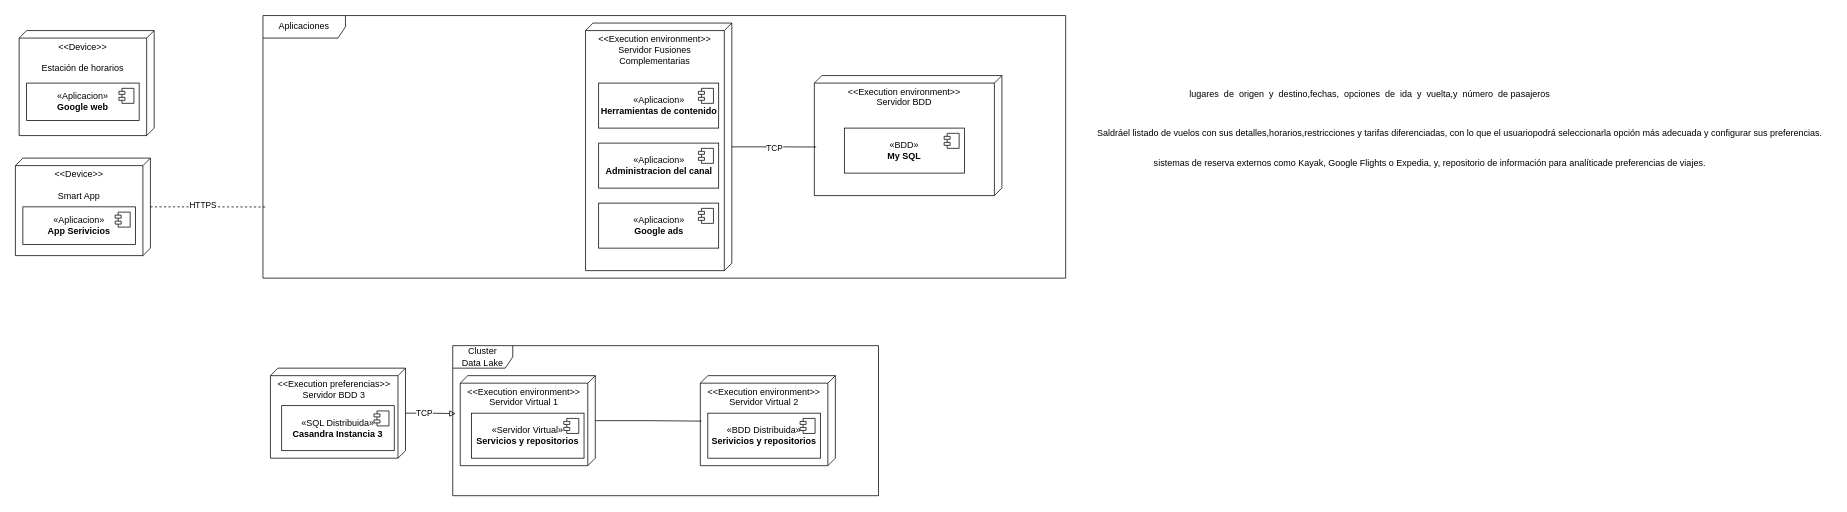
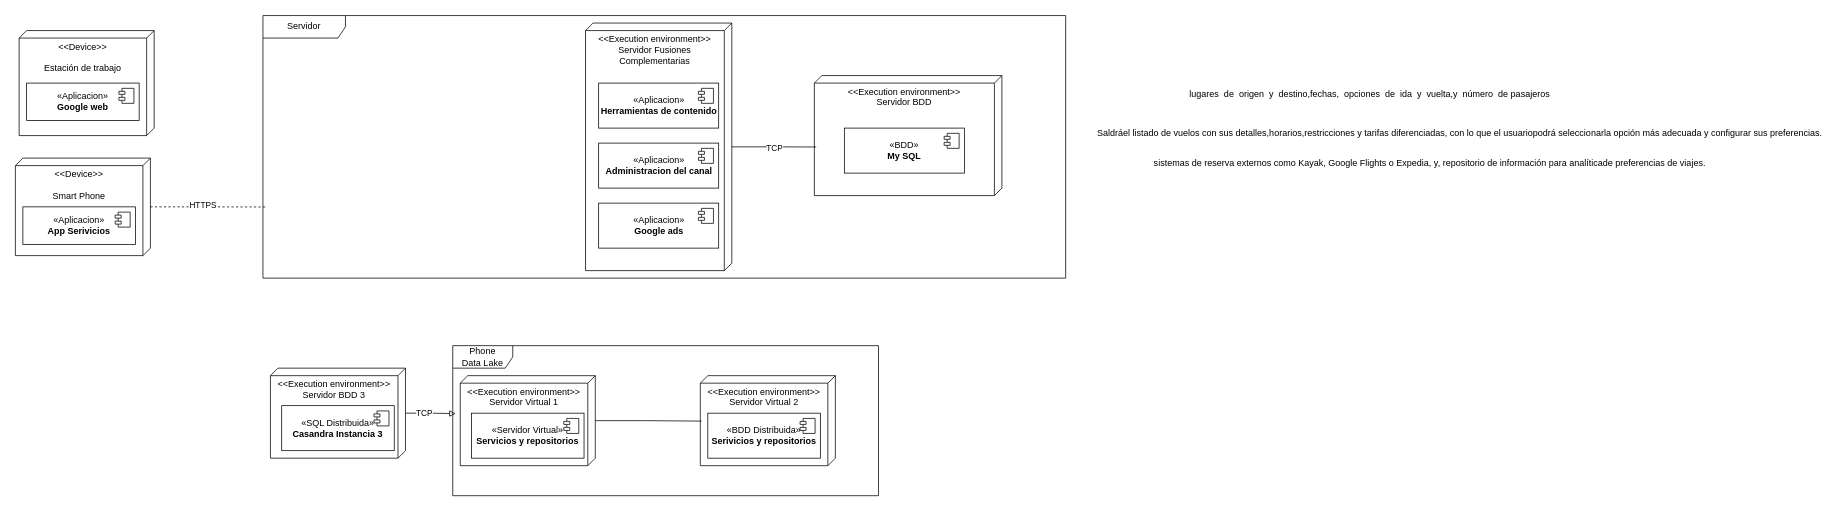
- <mxCell id="26" value="Aplicaciones" style="shape=umlFrame;whiteSpace=wrap;html=1;pointerEvents=0;width=110;height=30;" vertex="1" parent="1"><mxGeometry x="350" y="20" width="1070" height="350" as="geometry" /></mxCell>
+ <mxCell id="26" value="Servidor" style="shape=umlFrame;whiteSpace=wrap;html=1;pointerEvents=0;width=110;height=30;" vertex="1" parent="1"><mxGeometry x="350" y="20" width="1070" height="350" as="geometry" /></mxCell>
- <mxCell id="25" value="&amp;lt;&amp;lt;Device&amp;gt;&amp;gt;&lt;div&gt;&lt;br&gt;&lt;/div&gt;&lt;div&gt;Estación de horarios&lt;/div&gt;&lt;div&gt;&lt;br&gt;&lt;/div&gt;" style="verticalAlign=top;align=center;spacingTop=8;spacingLeft=2;spacingRight=12;shape=cube;size=10;direction=south;fontStyle=0;html=1;whiteSpace=wrap;" vertex="1" parent="1"><mxGeometry x="25" y="40" width="180" height="140" as="geometry" /></mxCell>
+ <mxCell id="25" value="&amp;lt;&amp;lt;Device&amp;gt;&amp;gt;&lt;div&gt;&lt;br&gt;&lt;/div&gt;&lt;div&gt;Estación de trabajo&lt;/div&gt;&lt;div&gt;&lt;br&gt;&lt;/div&gt;" style="verticalAlign=top;align=center;spacingTop=8;spacingLeft=2;spacingRight=12;shape=cube;size=10;direction=south;fontStyle=0;html=1;whiteSpace=wrap;" vertex="1" parent="1"><mxGeometry x="25" y="40" width="180" height="140" as="geometry" /></mxCell>
- <mxCell id="27" value="&amp;lt;&amp;lt;Device&amp;gt;&amp;gt;&lt;div&gt;&lt;br&gt;&lt;/div&gt;&lt;div&gt;Smart App&lt;/div&gt;&lt;div&gt;&lt;br&gt;&lt;/div&gt;" style="verticalAlign=top;align=center;spacingTop=8;spacingLeft=2;spacingRight=12;shape=cube;size=10;direction=south;fontStyle=0;html=1;whiteSpace=wrap;" vertex="1" parent="1"><mxGeometry x="20" y="210" width="180" height="130" as="geometry" /></mxCell>
+ <mxCell id="27" value="&amp;lt;&amp;lt;Device&amp;gt;&amp;gt;&lt;div&gt;&lt;br&gt;&lt;/div&gt;&lt;div&gt;Smart Phone&lt;/div&gt;&lt;div&gt;&lt;br&gt;&lt;/div&gt;" style="verticalAlign=top;align=center;spacingTop=8;spacingLeft=2;spacingRight=12;shape=cube;size=10;direction=south;fontStyle=0;html=1;whiteSpace=wrap;" vertex="1" parent="1"><mxGeometry x="20" y="210" width="180" height="130" as="geometry" /></mxCell>
- <mxCell id="12" value="Cluster&lt;div&gt;Data Lake&lt;/div&gt;" style="shape=umlFrame;whiteSpace=wrap;html=1;pointerEvents=0;width=80;height=30;" vertex="1" parent="1"><mxGeometry x="603" y="460" width="567.5" height="200" as="geometry" /></mxCell>
+ <mxCell id="12" value="Phone&lt;div&gt;Data Lake&lt;/div&gt;" style="shape=umlFrame;whiteSpace=wrap;html=1;pointerEvents=0;width=80;height=30;" vertex="1" parent="1"><mxGeometry x="603" y="460" width="567.5" height="200" as="geometry" /></mxCell>
- <mxCell id="8" value="&amp;lt;&amp;lt;Execution preferencias&amp;gt;&amp;gt;&lt;div&gt;&lt;div&gt;Servidor BDD 3&lt;/div&gt;&lt;/div&gt;" style="verticalAlign=top;align=center;spacingTop=8;spacingLeft=2;spacingRight=12;shape=cube;size=10;direction=south;fontStyle=0;html=1;whiteSpace=wrap;" vertex="1" parent="1"><mxGeometry x="360" y="490" width="180" height="120" as="geometry" /></mxCell>
+ <mxCell id="8" value="&amp;lt;&amp;lt;Execution environment&amp;gt;&amp;gt;&lt;div&gt;&lt;div&gt;Servidor BDD 3&lt;/div&gt;&lt;/div&gt;" style="verticalAlign=top;align=center;spacingTop=8;spacingLeft=2;spacingRight=12;shape=cube;size=10;direction=south;fontStyle=0;html=1;whiteSpace=wrap;" vertex="1" parent="1"><mxGeometry x="360" y="490" width="180" height="120" as="geometry" /></mxCell>
